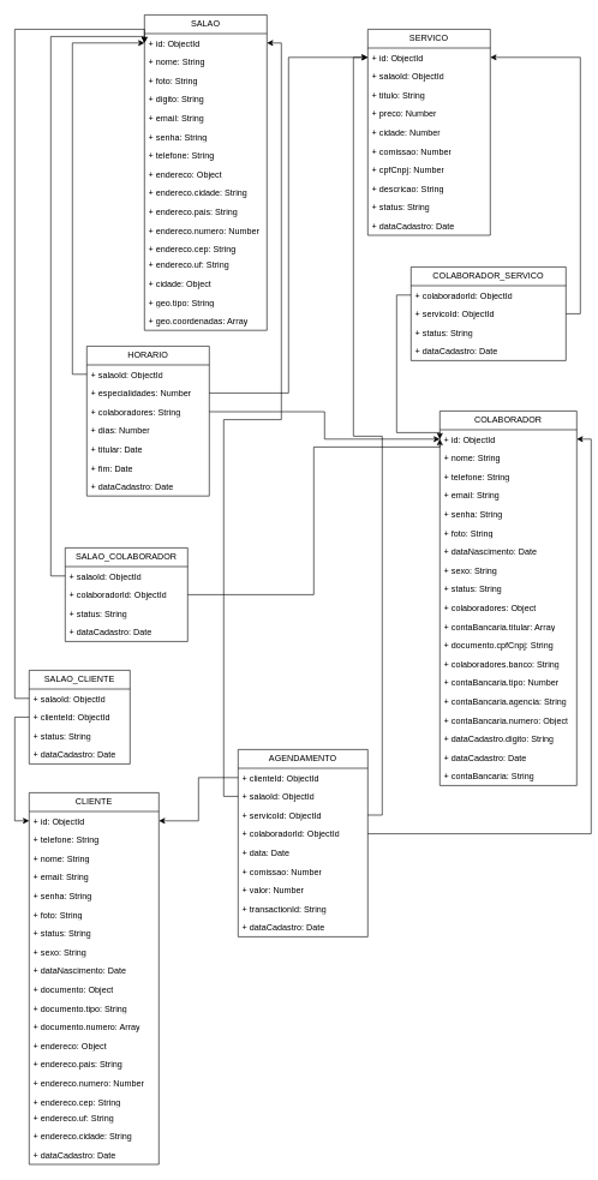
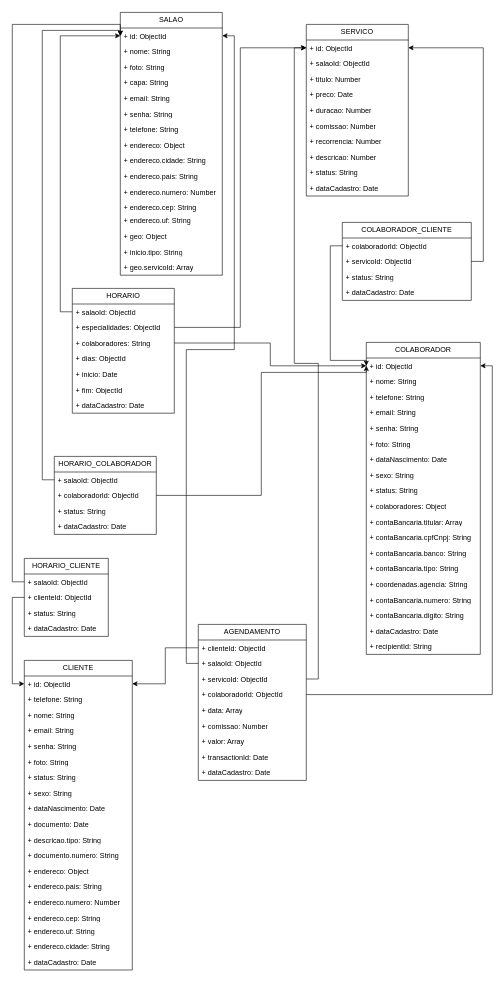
- <mxCell id="42" value="+ titulo: String" style="text;strokeColor=none;fillColor=none;align=left;verticalAlign=top;spacingLeft=4;spacingRight=4;overflow=hidden;rotatable=0;points=[[0,0.5],[1,0.5]];portConstraint=eastwest;whiteSpace=wrap;html=1;" vertex="1" parent="39"><mxGeometry y="78" width="170" height="26" as="geometry" /></mxCell>
+ <mxCell id="42" value="+ titulo: Number" style="text;strokeColor=none;fillColor=none;align=left;verticalAlign=top;spacingLeft=4;spacingRight=4;overflow=hidden;rotatable=0;points=[[0,0.5],[1,0.5]];portConstraint=eastwest;whiteSpace=wrap;html=1;" vertex="1" parent="39"><mxGeometry y="78" width="170" height="26" as="geometry" /></mxCell>
- <mxCell id="6" value="+ digito: String" style="text;strokeColor=none;fillColor=none;align=left;verticalAlign=top;spacingLeft=4;spacingRight=4;overflow=hidden;rotatable=0;points=[[0,0.5],[1,0.5]];portConstraint=eastwest;whiteSpace=wrap;html=1;" vertex="1" parent="2"><mxGeometry y="104" width="170" height="26" as="geometry" /></mxCell>
+ <mxCell id="6" value="+ capa: String" style="text;strokeColor=none;fillColor=none;align=left;verticalAlign=top;spacingLeft=4;spacingRight=4;overflow=hidden;rotatable=0;points=[[0,0.5],[1,0.5]];portConstraint=eastwest;whiteSpace=wrap;html=1;" vertex="1" parent="2"><mxGeometry y="104" width="170" height="26" as="geometry" /></mxCell>
- <mxCell id="43" value="+ preco: Number" style="text;strokeColor=none;fillColor=none;align=left;verticalAlign=top;spacingLeft=4;spacingRight=4;overflow=hidden;rotatable=0;points=[[0,0.5],[1,0.5]];portConstraint=eastwest;whiteSpace=wrap;html=1;" vertex="1" parent="39"><mxGeometry y="104" width="170" height="26" as="geometry" /></mxCell>
+ <mxCell id="43" value="+ preco: Date" style="text;strokeColor=none;fillColor=none;align=left;verticalAlign=top;spacingLeft=4;spacingRight=4;overflow=hidden;rotatable=0;points=[[0,0.5],[1,0.5]];portConstraint=eastwest;whiteSpace=wrap;html=1;" vertex="1" parent="39"><mxGeometry y="104" width="170" height="26" as="geometry" /></mxCell>
- <mxCell id="44" value="+ cidade: Number" style="text;strokeColor=none;fillColor=none;align=left;verticalAlign=top;spacingLeft=4;spacingRight=4;overflow=hidden;rotatable=0;points=[[0,0.5],[1,0.5]];portConstraint=eastwest;whiteSpace=wrap;html=1;" vertex="1" parent="39"><mxGeometry y="130" width="170" height="26" as="geometry" /></mxCell>
+ <mxCell id="44" value="+ duracao: Number" style="text;strokeColor=none;fillColor=none;align=left;verticalAlign=top;spacingLeft=4;spacingRight=4;overflow=hidden;rotatable=0;points=[[0,0.5],[1,0.5]];portConstraint=eastwest;whiteSpace=wrap;html=1;" vertex="1" parent="39"><mxGeometry y="130" width="170" height="26" as="geometry" /></mxCell>
- <mxCell id="46" value="+ cpfCnpj: Number" style="text;strokeColor=none;fillColor=none;align=left;verticalAlign=top;spacingLeft=4;spacingRight=4;overflow=hidden;rotatable=0;points=[[0,0.5],[1,0.5]];portConstraint=eastwest;whiteSpace=wrap;html=1;" vertex="1" parent="39"><mxGeometry y="182" width="170" height="26" as="geometry" /></mxCell>
+ <mxCell id="46" value="+ recorrencia: Number" style="text;strokeColor=none;fillColor=none;align=left;verticalAlign=top;spacingLeft=4;spacingRight=4;overflow=hidden;rotatable=0;points=[[0,0.5],[1,0.5]];portConstraint=eastwest;whiteSpace=wrap;html=1;" vertex="1" parent="39"><mxGeometry y="182" width="170" height="26" as="geometry" /></mxCell>
- <mxCell id="47" value="+ descricao: String" style="text;strokeColor=none;fillColor=none;align=left;verticalAlign=top;spacingLeft=4;spacingRight=4;overflow=hidden;rotatable=0;points=[[0,0.5],[1,0.5]];portConstraint=eastwest;whiteSpace=wrap;html=1;" vertex="1" parent="39"><mxGeometry y="208" width="170" height="26" as="geometry" /></mxCell>
+ <mxCell id="47" value="+ descricao: Number" style="text;strokeColor=none;fillColor=none;align=left;verticalAlign=top;spacingLeft=4;spacingRight=4;overflow=hidden;rotatable=0;points=[[0,0.5],[1,0.5]];portConstraint=eastwest;whiteSpace=wrap;html=1;" vertex="1" parent="39"><mxGeometry y="208" width="170" height="26" as="geometry" /></mxCell>
- <mxCell id="68" value="COLABORADOR_SERVICO" style="swimlane;fontStyle=0;childLayout=stackLayout;horizontal=1;startSize=26;fillColor=none;horizontalStack=0;resizeParent=1;resizeParentMax=0;resizeLast=0;collapsible=1;marginBottom=0;whiteSpace=wrap;html=1;" vertex="1" parent="1"><mxGeometry x="570" y="370" width="215" height="130" as="geometry" /></mxCell>
+ <mxCell id="68" value="COLABORADOR_CLIENTE" style="swimlane;fontStyle=0;childLayout=stackLayout;horizontal=1;startSize=26;fillColor=none;horizontalStack=0;resizeParent=1;resizeParentMax=0;resizeLast=0;collapsible=1;marginBottom=0;whiteSpace=wrap;html=1;" vertex="1" parent="1"><mxGeometry x="570" y="370" width="215" height="130" as="geometry" /></mxCell>
- <mxCell id="16" value="+ cidade: Object" style="text;strokeColor=none;fillColor=none;align=left;verticalAlign=top;spacingLeft=4;spacingRight=4;overflow=hidden;rotatable=0;points=[[0,0.5],[1,0.5]];portConstraint=eastwest;whiteSpace=wrap;html=1;" vertex="1" parent="2"><mxGeometry y="360" width="170" height="26" as="geometry" /></mxCell>
+ <mxCell id="16" value="+ geo: Object" style="text;strokeColor=none;fillColor=none;align=left;verticalAlign=top;spacingLeft=4;spacingRight=4;overflow=hidden;rotatable=0;points=[[0,0.5],[1,0.5]];portConstraint=eastwest;whiteSpace=wrap;html=1;" vertex="1" parent="2"><mxGeometry y="360" width="170" height="26" as="geometry" /></mxCell>
- <mxCell id="17" value="+ geo.tipo: String" style="text;strokeColor=none;fillColor=none;align=left;verticalAlign=top;spacingLeft=4;spacingRight=4;overflow=hidden;rotatable=0;points=[[0,0.5],[1,0.5]];portConstraint=eastwest;whiteSpace=wrap;html=1;" vertex="1" parent="2"><mxGeometry y="386" width="170" height="26" as="geometry" /></mxCell>
+ <mxCell id="17" value="+ inicio.tipo: String" style="text;strokeColor=none;fillColor=none;align=left;verticalAlign=top;spacingLeft=4;spacingRight=4;overflow=hidden;rotatable=0;points=[[0,0.5],[1,0.5]];portConstraint=eastwest;whiteSpace=wrap;html=1;" vertex="1" parent="2"><mxGeometry y="386" width="170" height="26" as="geometry" /></mxCell>
- <mxCell id="18" value="+ geo.coordenadas: Array" style="text;strokeColor=none;fillColor=none;align=left;verticalAlign=top;spacingLeft=4;spacingRight=4;overflow=hidden;rotatable=0;points=[[0,0.5],[1,0.5]];portConstraint=eastwest;whiteSpace=wrap;html=1;" vertex="1" parent="2"><mxGeometry y="412" width="170" height="26" as="geometry" /></mxCell>
+ <mxCell id="18" value="+ geo.servicoId: Array" style="text;strokeColor=none;fillColor=none;align=left;verticalAlign=top;spacingLeft=4;spacingRight=4;overflow=hidden;rotatable=0;points=[[0,0.5],[1,0.5]];portConstraint=eastwest;whiteSpace=wrap;html=1;" vertex="1" parent="2"><mxGeometry y="412" width="170" height="26" as="geometry" /></mxCell>
- <mxCell id="52" value="+ especialidades: Number" style="text;strokeColor=none;fillColor=none;align=left;verticalAlign=top;spacingLeft=4;spacingRight=4;overflow=hidden;rotatable=0;points=[[0,0.5],[1,0.5]];portConstraint=eastwest;whiteSpace=wrap;html=1;" vertex="1" parent="50"><mxGeometry y="52" width="170" height="26" as="geometry" /></mxCell>
+ <mxCell id="52" value="+ especialidades: ObjectId" style="text;strokeColor=none;fillColor=none;align=left;verticalAlign=top;spacingLeft=4;spacingRight=4;overflow=hidden;rotatable=0;points=[[0,0.5],[1,0.5]];portConstraint=eastwest;whiteSpace=wrap;html=1;" vertex="1" parent="50"><mxGeometry y="52" width="170" height="26" as="geometry" /></mxCell>
- <mxCell id="54" value="+ dias: Number" style="text;strokeColor=none;fillColor=none;align=left;verticalAlign=top;spacingLeft=4;spacingRight=4;overflow=hidden;rotatable=0;points=[[0,0.5],[1,0.5]];portConstraint=eastwest;whiteSpace=wrap;html=1;" vertex="1" parent="50"><mxGeometry y="104" width="170" height="26" as="geometry" /></mxCell>
+ <mxCell id="54" value="+ dias: ObjectId" style="text;strokeColor=none;fillColor=none;align=left;verticalAlign=top;spacingLeft=4;spacingRight=4;overflow=hidden;rotatable=0;points=[[0,0.5],[1,0.5]];portConstraint=eastwest;whiteSpace=wrap;html=1;" vertex="1" parent="50"><mxGeometry y="104" width="170" height="26" as="geometry" /></mxCell>
- <mxCell id="55" value="+ titular: Date" style="text;strokeColor=none;fillColor=none;align=left;verticalAlign=top;spacingLeft=4;spacingRight=4;overflow=hidden;rotatable=0;points=[[0,0.5],[1,0.5]];portConstraint=eastwest;whiteSpace=wrap;html=1;" vertex="1" parent="50"><mxGeometry y="130" width="170" height="26" as="geometry" /></mxCell>
+ <mxCell id="55" value="+ inicio: Date" style="text;strokeColor=none;fillColor=none;align=left;verticalAlign=top;spacingLeft=4;spacingRight=4;overflow=hidden;rotatable=0;points=[[0,0.5],[1,0.5]];portConstraint=eastwest;whiteSpace=wrap;html=1;" vertex="1" parent="50"><mxGeometry y="130" width="170" height="26" as="geometry" /></mxCell>
- <mxCell id="56" value="+ fim: Date" style="text;strokeColor=none;fillColor=none;align=left;verticalAlign=top;spacingLeft=4;spacingRight=4;overflow=hidden;rotatable=0;points=[[0,0.5],[1,0.5]];portConstraint=eastwest;whiteSpace=wrap;html=1;" vertex="1" parent="50"><mxGeometry y="156" width="170" height="26" as="geometry" /></mxCell>
+ <mxCell id="56" value="+ fim: ObjectId" style="text;strokeColor=none;fillColor=none;align=left;verticalAlign=top;spacingLeft=4;spacingRight=4;overflow=hidden;rotatable=0;points=[[0,0.5],[1,0.5]];portConstraint=eastwest;whiteSpace=wrap;html=1;" vertex="1" parent="50"><mxGeometry y="156" width="170" height="26" as="geometry" /></mxCell>
- <mxCell id="61" value="SALAO_COLABORADOR" style="swimlane;fontStyle=0;childLayout=stackLayout;horizontal=1;startSize=26;fillColor=none;horizontalStack=0;resizeParent=1;resizeParentMax=0;resizeLast=0;collapsible=1;marginBottom=0;whiteSpace=wrap;html=1;" vertex="1" parent="1"><mxGeometry x="90" y="760" width="170" height="130" as="geometry" /></mxCell>
+ <mxCell id="61" value="HORARIO_COLABORADOR" style="swimlane;fontStyle=0;childLayout=stackLayout;horizontal=1;startSize=26;fillColor=none;horizontalStack=0;resizeParent=1;resizeParentMax=0;resizeLast=0;collapsible=1;marginBottom=0;whiteSpace=wrap;html=1;" vertex="1" parent="1"><mxGeometry x="90" y="760" width="170" height="130" as="geometry" /></mxCell>
- <mxCell id="31" value="+ documento.cpfCnpj: String" style="text;strokeColor=none;fillColor=none;align=left;verticalAlign=top;spacingLeft=4;spacingRight=4;overflow=hidden;rotatable=0;points=[[0,0.5],[1,0.5]];portConstraint=eastwest;whiteSpace=wrap;html=1;" vertex="1" parent="19"><mxGeometry y="312" width="190" height="26" as="geometry" /></mxCell>
+ <mxCell id="31" value="+ contaBancaria.cpfCnpj: String" style="text;strokeColor=none;fillColor=none;align=left;verticalAlign=top;spacingLeft=4;spacingRight=4;overflow=hidden;rotatable=0;points=[[0,0.5],[1,0.5]];portConstraint=eastwest;whiteSpace=wrap;html=1;" vertex="1" parent="19"><mxGeometry y="312" width="190" height="26" as="geometry" /></mxCell>
- <mxCell id="32" value="+ colaboradores.banco: String" style="text;strokeColor=none;fillColor=none;align=left;verticalAlign=top;spacingLeft=4;spacingRight=4;overflow=hidden;rotatable=0;points=[[0,0.5],[1,0.5]];portConstraint=eastwest;whiteSpace=wrap;html=1;" vertex="1" parent="19"><mxGeometry y="338" width="190" height="26" as="geometry" /></mxCell>
+ <mxCell id="32" value="+ contaBancaria.banco: String" style="text;strokeColor=none;fillColor=none;align=left;verticalAlign=top;spacingLeft=4;spacingRight=4;overflow=hidden;rotatable=0;points=[[0,0.5],[1,0.5]];portConstraint=eastwest;whiteSpace=wrap;html=1;" vertex="1" parent="19"><mxGeometry y="338" width="190" height="26" as="geometry" /></mxCell>
- <mxCell id="75" value="SALAO_CLIENTE" style="swimlane;fontStyle=0;childLayout=stackLayout;horizontal=1;startSize=26;fillColor=none;horizontalStack=0;resizeParent=1;resizeParentMax=0;resizeLast=0;collapsible=1;marginBottom=0;whiteSpace=wrap;html=1;" vertex="1" parent="1"><mxGeometry x="40" y="930" width="140" height="130" as="geometry" /></mxCell>
+ <mxCell id="75" value="HORARIO_CLIENTE" style="swimlane;fontStyle=0;childLayout=stackLayout;horizontal=1;startSize=26;fillColor=none;horizontalStack=0;resizeParent=1;resizeParentMax=0;resizeLast=0;collapsible=1;marginBottom=0;whiteSpace=wrap;html=1;" vertex="1" parent="1"><mxGeometry x="40" y="930" width="140" height="130" as="geometry" /></mxCell>
- <mxCell id="33" value="+ contaBancaria.tipo: Number" style="text;strokeColor=none;fillColor=none;align=left;verticalAlign=top;spacingLeft=4;spacingRight=4;overflow=hidden;rotatable=0;points=[[0,0.5],[1,0.5]];portConstraint=eastwest;whiteSpace=wrap;html=1;" vertex="1" parent="19"><mxGeometry y="364" width="190" height="26" as="geometry" /></mxCell>
+ <mxCell id="33" value="+ contaBancaria.tipo: String" style="text;strokeColor=none;fillColor=none;align=left;verticalAlign=top;spacingLeft=4;spacingRight=4;overflow=hidden;rotatable=0;points=[[0,0.5],[1,0.5]];portConstraint=eastwest;whiteSpace=wrap;html=1;" vertex="1" parent="19"><mxGeometry y="364" width="190" height="26" as="geometry" /></mxCell>
- <mxCell id="34" value="+ contaBancaria.agencia: String" style="text;strokeColor=none;fillColor=none;align=left;verticalAlign=top;spacingLeft=4;spacingRight=4;overflow=hidden;rotatable=0;points=[[0,0.5],[1,0.5]];portConstraint=eastwest;whiteSpace=wrap;html=1;" vertex="1" parent="19"><mxGeometry y="390" width="190" height="26" as="geometry" /></mxCell>
+ <mxCell id="34" value="+ coordenadas.agencia: String" style="text;strokeColor=none;fillColor=none;align=left;verticalAlign=top;spacingLeft=4;spacingRight=4;overflow=hidden;rotatable=0;points=[[0,0.5],[1,0.5]];portConstraint=eastwest;whiteSpace=wrap;html=1;" vertex="1" parent="19"><mxGeometry y="390" width="190" height="26" as="geometry" /></mxCell>
- <mxCell id="35" value="+ contaBancaria.numero: Object" style="text;strokeColor=none;fillColor=none;align=left;verticalAlign=top;spacingLeft=4;spacingRight=4;overflow=hidden;rotatable=0;points=[[0,0.5],[1,0.5]];portConstraint=eastwest;whiteSpace=wrap;html=1;" vertex="1" parent="19"><mxGeometry y="416" width="190" height="26" as="geometry" /></mxCell>
+ <mxCell id="35" value="+ contaBancaria.numero: String" style="text;strokeColor=none;fillColor=none;align=left;verticalAlign=top;spacingLeft=4;spacingRight=4;overflow=hidden;rotatable=0;points=[[0,0.5],[1,0.5]];portConstraint=eastwest;whiteSpace=wrap;html=1;" vertex="1" parent="19"><mxGeometry y="416" width="190" height="26" as="geometry" /></mxCell>
- <mxCell id="36" value="+ dataCadastro.digito: String" style="text;strokeColor=none;fillColor=none;align=left;verticalAlign=top;spacingLeft=4;spacingRight=4;overflow=hidden;rotatable=0;points=[[0,0.5],[1,0.5]];portConstraint=eastwest;whiteSpace=wrap;html=1;" vertex="1" parent="19"><mxGeometry y="442" width="190" height="26" as="geometry" /></mxCell>
+ <mxCell id="36" value="+ contaBancaria.digito: String" style="text;strokeColor=none;fillColor=none;align=left;verticalAlign=top;spacingLeft=4;spacingRight=4;overflow=hidden;rotatable=0;points=[[0,0.5],[1,0.5]];portConstraint=eastwest;whiteSpace=wrap;html=1;" vertex="1" parent="19"><mxGeometry y="442" width="190" height="26" as="geometry" /></mxCell>
- <mxCell id="38" value="+ contaBancaria: String" style="text;strokeColor=none;fillColor=none;align=left;verticalAlign=top;spacingLeft=4;spacingRight=4;overflow=hidden;rotatable=0;points=[[0,0.5],[1,0.5]];portConstraint=eastwest;whiteSpace=wrap;html=1;" vertex="1" parent="19"><mxGeometry y="494" width="190" height="26" as="geometry" /></mxCell>
+ <mxCell id="38" value="+ recipientId: String" style="text;strokeColor=none;fillColor=none;align=left;verticalAlign=top;spacingLeft=4;spacingRight=4;overflow=hidden;rotatable=0;points=[[0,0.5],[1,0.5]];portConstraint=eastwest;whiteSpace=wrap;html=1;" vertex="1" parent="19"><mxGeometry y="494" width="190" height="26" as="geometry" /></mxCell>
- <mxCell id="105" value="+ data: Date" style="text;strokeColor=none;fillColor=none;align=left;verticalAlign=top;spacingLeft=4;spacingRight=4;overflow=hidden;rotatable=0;points=[[0,0.5],[1,0.5]];portConstraint=eastwest;whiteSpace=wrap;html=1;" vertex="1" parent="100"><mxGeometry y="130" width="180" height="26" as="geometry" /></mxCell>
+ <mxCell id="105" value="+ data: Array" style="text;strokeColor=none;fillColor=none;align=left;verticalAlign=top;spacingLeft=4;spacingRight=4;overflow=hidden;rotatable=0;points=[[0,0.5],[1,0.5]];portConstraint=eastwest;whiteSpace=wrap;html=1;" vertex="1" parent="100"><mxGeometry y="130" width="180" height="26" as="geometry" /></mxCell>
- <mxCell id="107" value="+ valor: Number" style="text;strokeColor=none;fillColor=none;align=left;verticalAlign=top;spacingLeft=4;spacingRight=4;overflow=hidden;rotatable=0;points=[[0,0.5],[1,0.5]];portConstraint=eastwest;whiteSpace=wrap;html=1;" vertex="1" parent="100"><mxGeometry y="182" width="180" height="26" as="geometry" /></mxCell>
+ <mxCell id="107" value="+ valor: Array" style="text;strokeColor=none;fillColor=none;align=left;verticalAlign=top;spacingLeft=4;spacingRight=4;overflow=hidden;rotatable=0;points=[[0,0.5],[1,0.5]];portConstraint=eastwest;whiteSpace=wrap;html=1;" vertex="1" parent="100"><mxGeometry y="182" width="180" height="26" as="geometry" /></mxCell>
- <mxCell id="108" value="+ transactionId: String" style="text;strokeColor=none;fillColor=none;align=left;verticalAlign=top;spacingLeft=4;spacingRight=4;overflow=hidden;rotatable=0;points=[[0,0.5],[1,0.5]];portConstraint=eastwest;whiteSpace=wrap;html=1;" vertex="1" parent="100"><mxGeometry y="208" width="180" height="26" as="geometry" /></mxCell>
+ <mxCell id="108" value="+ transactionId: Date" style="text;strokeColor=none;fillColor=none;align=left;verticalAlign=top;spacingLeft=4;spacingRight=4;overflow=hidden;rotatable=0;points=[[0,0.5],[1,0.5]];portConstraint=eastwest;whiteSpace=wrap;html=1;" vertex="1" parent="100"><mxGeometry y="208" width="180" height="26" as="geometry" /></mxCell>
- <mxCell id="90" value="+ documento: Object" style="text;strokeColor=none;fillColor=none;align=left;verticalAlign=top;spacingLeft=4;spacingRight=4;overflow=hidden;rotatable=0;points=[[0,0.5],[1,0.5]];portConstraint=eastwest;whiteSpace=wrap;html=1;" vertex="1" parent="80"><mxGeometry y="260" width="180" height="26" as="geometry" /></mxCell>
+ <mxCell id="90" value="+ documento: Date" style="text;strokeColor=none;fillColor=none;align=left;verticalAlign=top;spacingLeft=4;spacingRight=4;overflow=hidden;rotatable=0;points=[[0,0.5],[1,0.5]];portConstraint=eastwest;whiteSpace=wrap;html=1;" vertex="1" parent="80"><mxGeometry y="260" width="180" height="26" as="geometry" /></mxCell>
- <mxCell id="91" value="+ documento.tipo: String" style="text;strokeColor=none;fillColor=none;align=left;verticalAlign=top;spacingLeft=4;spacingRight=4;overflow=hidden;rotatable=0;points=[[0,0.5],[1,0.5]];portConstraint=eastwest;whiteSpace=wrap;html=1;" vertex="1" parent="80"><mxGeometry y="286" width="180" height="26" as="geometry" /></mxCell>
+ <mxCell id="91" value="+ descricao.tipo: String" style="text;strokeColor=none;fillColor=none;align=left;verticalAlign=top;spacingLeft=4;spacingRight=4;overflow=hidden;rotatable=0;points=[[0,0.5],[1,0.5]];portConstraint=eastwest;whiteSpace=wrap;html=1;" vertex="1" parent="80"><mxGeometry y="286" width="180" height="26" as="geometry" /></mxCell>
- <mxCell id="92" value="+ documento.numero: Array" style="text;strokeColor=none;fillColor=none;align=left;verticalAlign=top;spacingLeft=4;spacingRight=4;overflow=hidden;rotatable=0;points=[[0,0.5],[1,0.5]];portConstraint=eastwest;whiteSpace=wrap;html=1;" vertex="1" parent="80"><mxGeometry y="312" width="180" height="26" as="geometry" /></mxCell>
+ <mxCell id="92" value="+ documento.numero: String" style="text;strokeColor=none;fillColor=none;align=left;verticalAlign=top;spacingLeft=4;spacingRight=4;overflow=hidden;rotatable=0;points=[[0,0.5],[1,0.5]];portConstraint=eastwest;whiteSpace=wrap;html=1;" vertex="1" parent="80"><mxGeometry y="312" width="180" height="26" as="geometry" /></mxCell>
